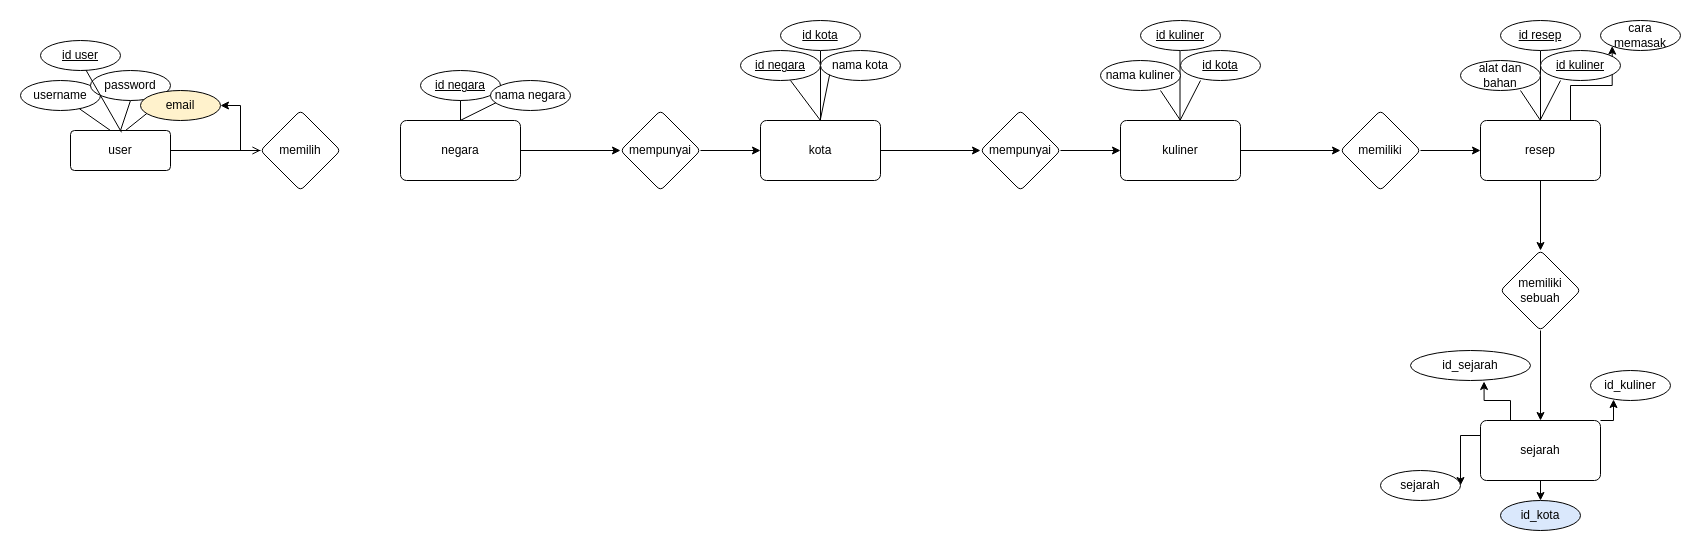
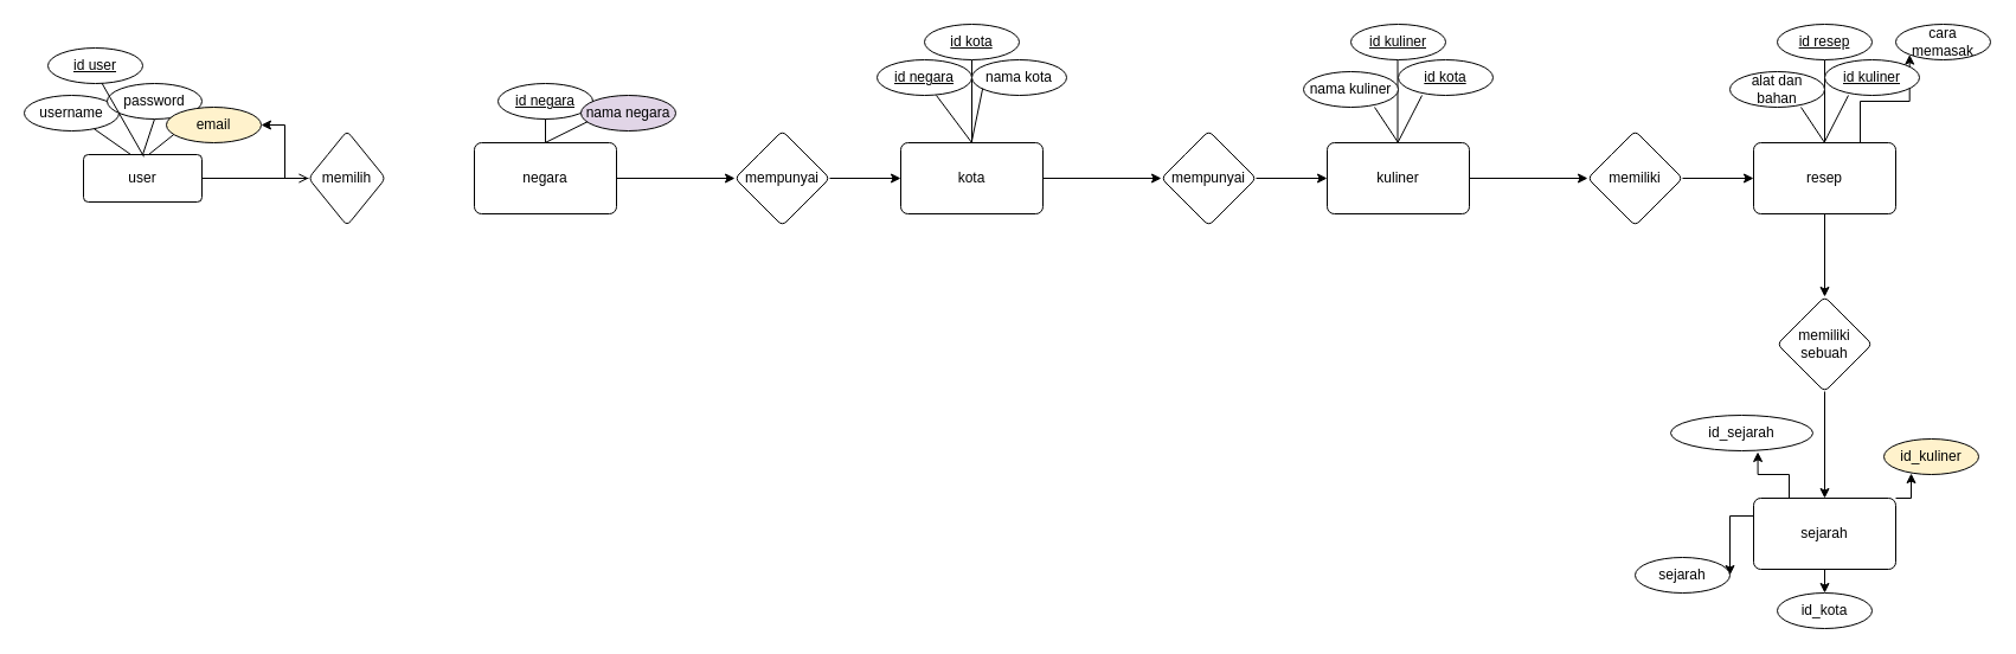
- <mxCell id="32" value="nama negara" style="ellipse;whiteSpace=wrap;html=1;" parent="1" vertex="1"><mxGeometry x="490" y="80" width="80" height="30" as="geometry" /></mxCell>
+ <mxCell id="32" value="nama negara" style="ellipse;whiteSpace=wrap;html=1;fillColor=#e1d5e7;" parent="1" vertex="1"><mxGeometry x="490" y="80" width="80" height="30" as="geometry" /></mxCell>
- <mxCell id="5" value="memilih" style="rhombus;whiteSpace=wrap;html=1;rounded=1;arcSize=10;" parent="1" vertex="1"><mxGeometry x="260" y="110" width="80" height="80" as="geometry" /></mxCell>
+ <mxCell id="5" value="memilih" style="rhombus;whiteSpace=wrap;html=1;rounded=1;arcSize=10;" parent="1" vertex="1"><mxGeometry x="260" y="110" width="65" height="80" as="geometry" /></mxCell>
- <mxCell id="60" value="id_kuliner" style="ellipse;whiteSpace=wrap;html=1;" vertex="1" parent="1"><mxGeometry x="1590" y="370" width="80" height="30" as="geometry" /></mxCell>
+ <mxCell id="60" value="id_kuliner" style="ellipse;whiteSpace=wrap;html=1;fillColor=#fff2cc;" vertex="1" parent="1"><mxGeometry x="1590" y="370" width="80" height="30" as="geometry" /></mxCell>
- <mxCell id="61" value="id_kota" style="ellipse;whiteSpace=wrap;html=1;fillColor=#dae8fc;" vertex="1" parent="1"><mxGeometry x="1500" y="500" width="80" height="30" as="geometry" /></mxCell>
+ <mxCell id="61" value="id_kota" style="ellipse;whiteSpace=wrap;html=1;" vertex="1" parent="1"><mxGeometry x="1500" y="500" width="80" height="30" as="geometry" /></mxCell>
